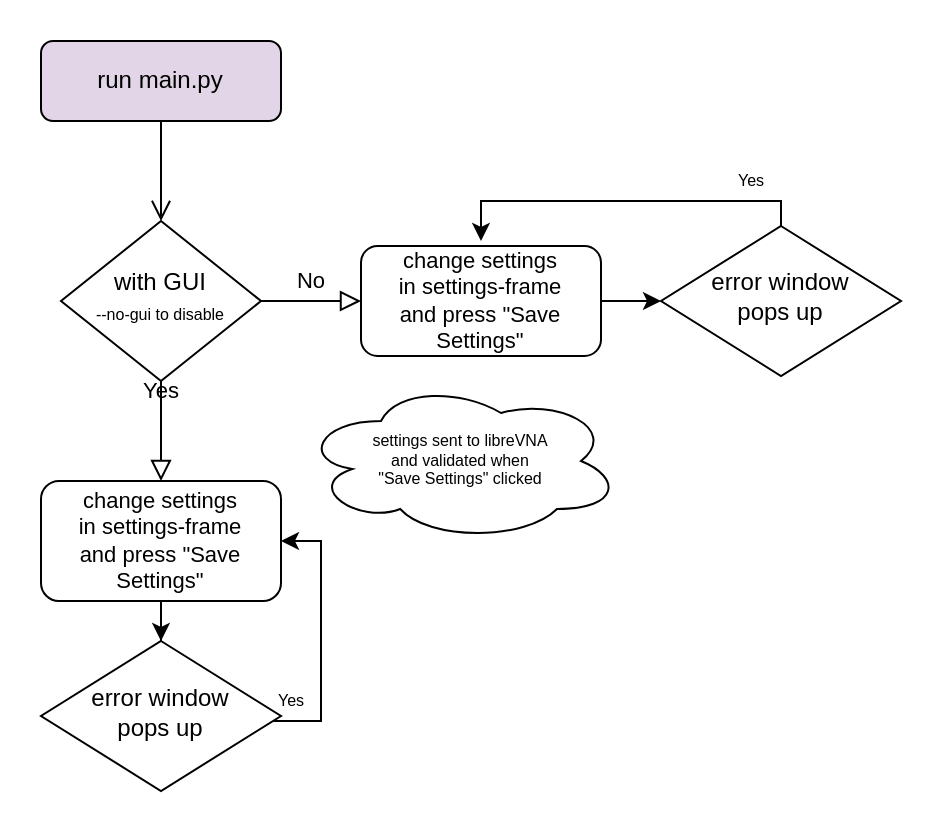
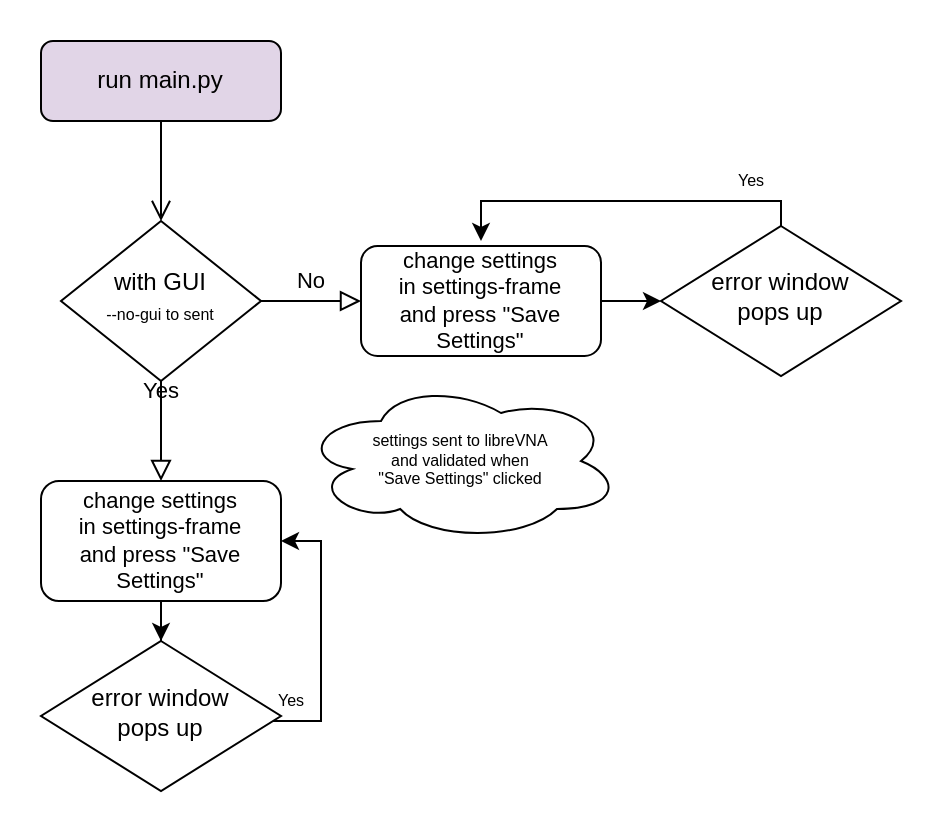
- <mxCell id="6" value="&lt;div&gt;with GUI&lt;/div&gt;&lt;div&gt;&lt;font style=&quot;font-size: 9px&quot;&gt;&lt;font style=&quot;font-size: 8px&quot;&gt;--no-gui to disable&lt;/font&gt;&lt;br&gt;&lt;/font&gt;&lt;/div&gt;" style="rhombus;whiteSpace=wrap;html=1;shadow=0;fontFamily=Helvetica;fontSize=12;align=center;strokeWidth=1;spacing=6;spacingTop=-4;" parent="1" vertex="1"><mxGeometry x="30" y="110" width="100" height="80" as="geometry" /></mxCell>
+ <mxCell id="6" value="&lt;div&gt;with GUI&lt;/div&gt;&lt;div&gt;&lt;font style=&quot;font-size: 9px&quot;&gt;&lt;font style=&quot;font-size: 8px&quot;&gt;--no-gui to sent&lt;/font&gt;&lt;br&gt;&lt;/font&gt;&lt;/div&gt;" style="rhombus;whiteSpace=wrap;html=1;shadow=0;fontFamily=Helvetica;fontSize=12;align=center;strokeWidth=1;spacing=6;spacingTop=-4;" parent="1" vertex="1"><mxGeometry x="30" y="110" width="100" height="80" as="geometry" /></mxCell>
